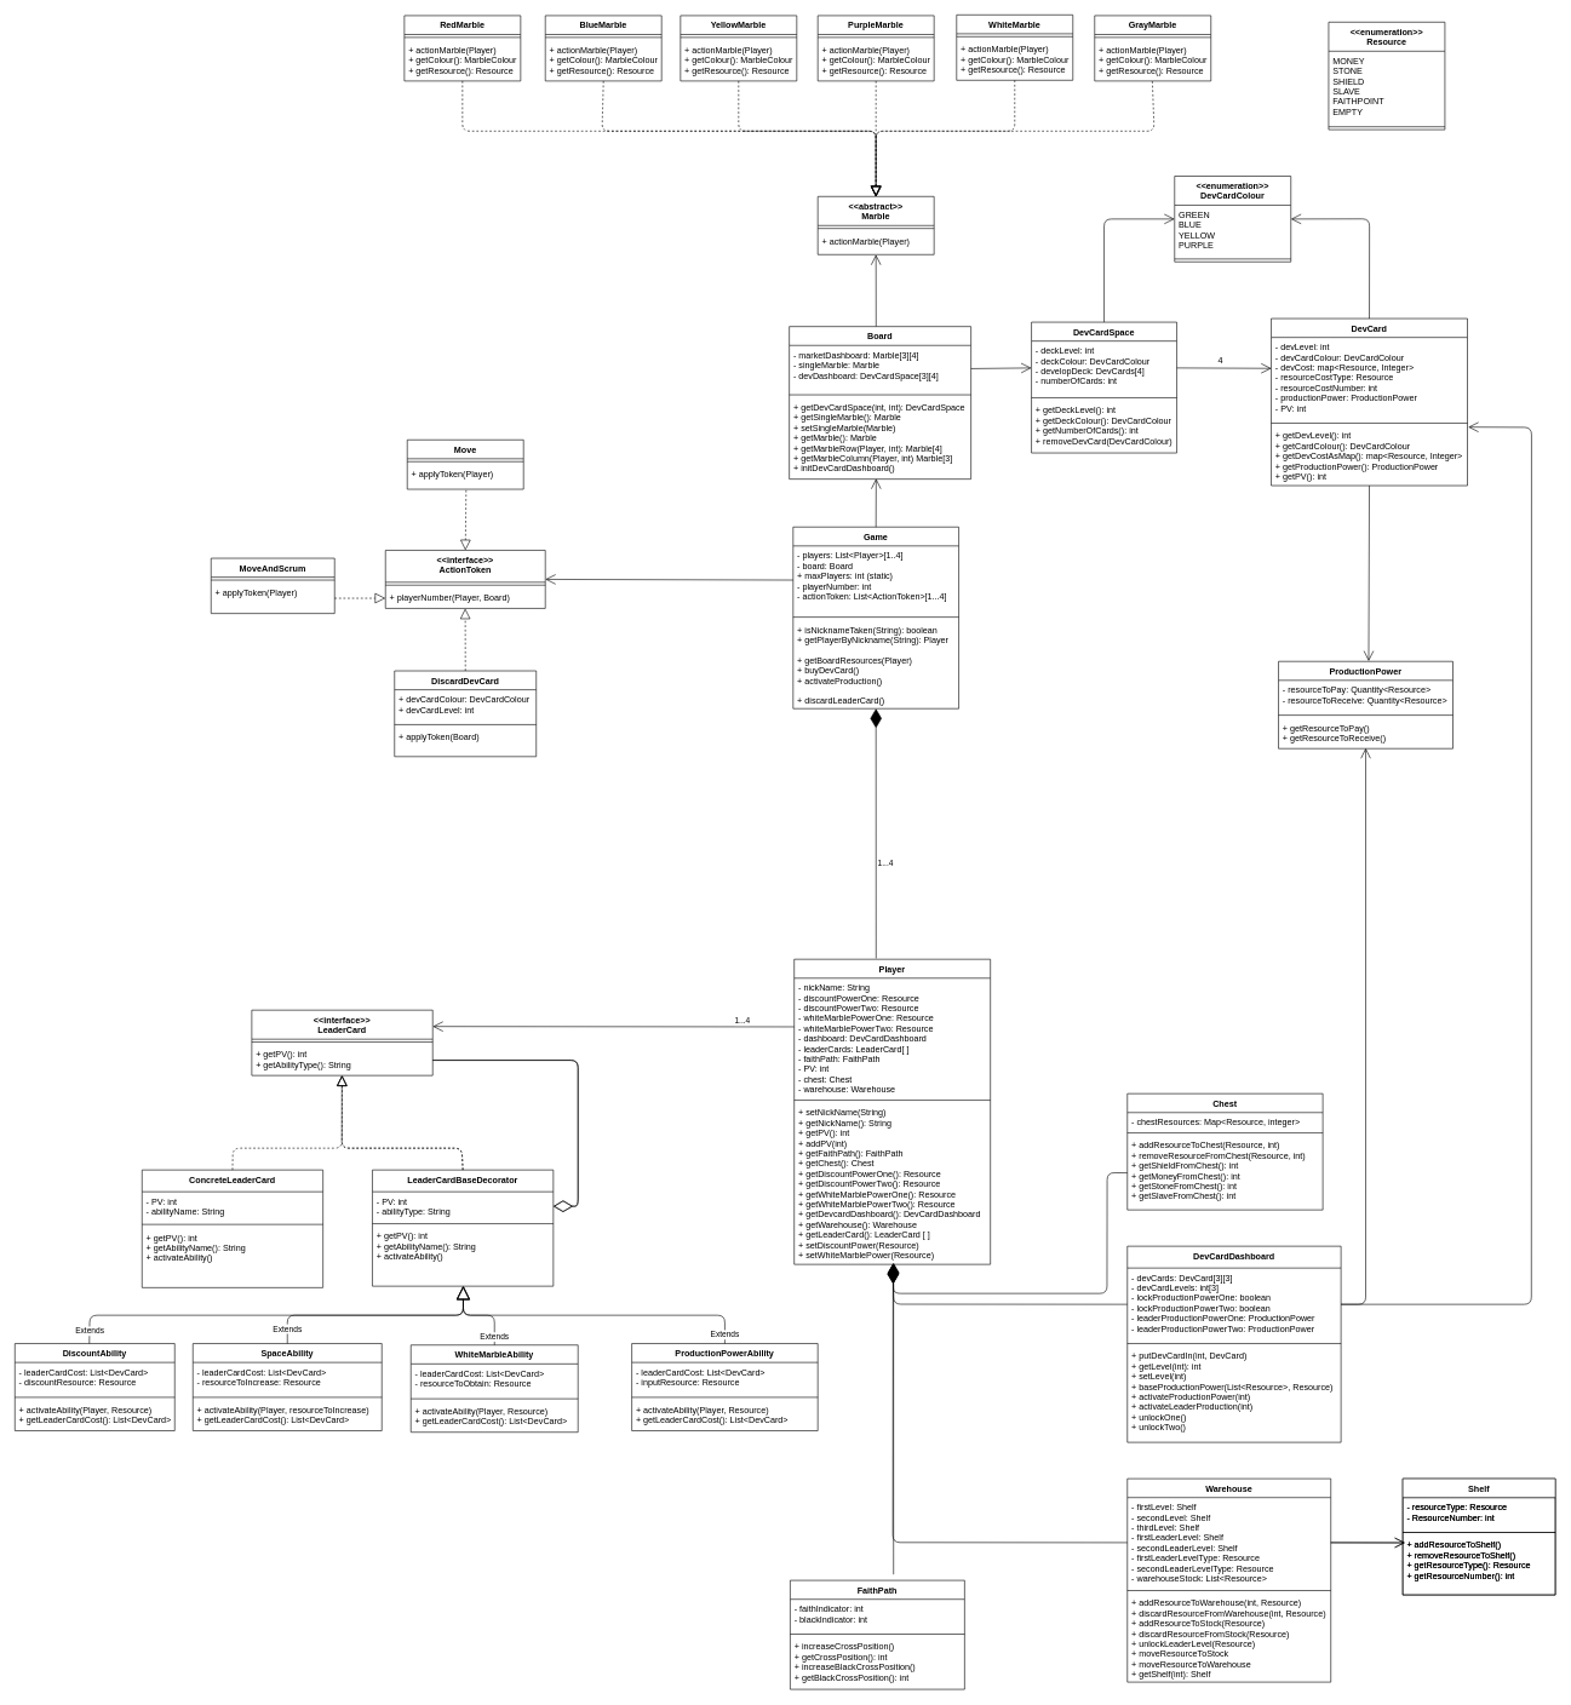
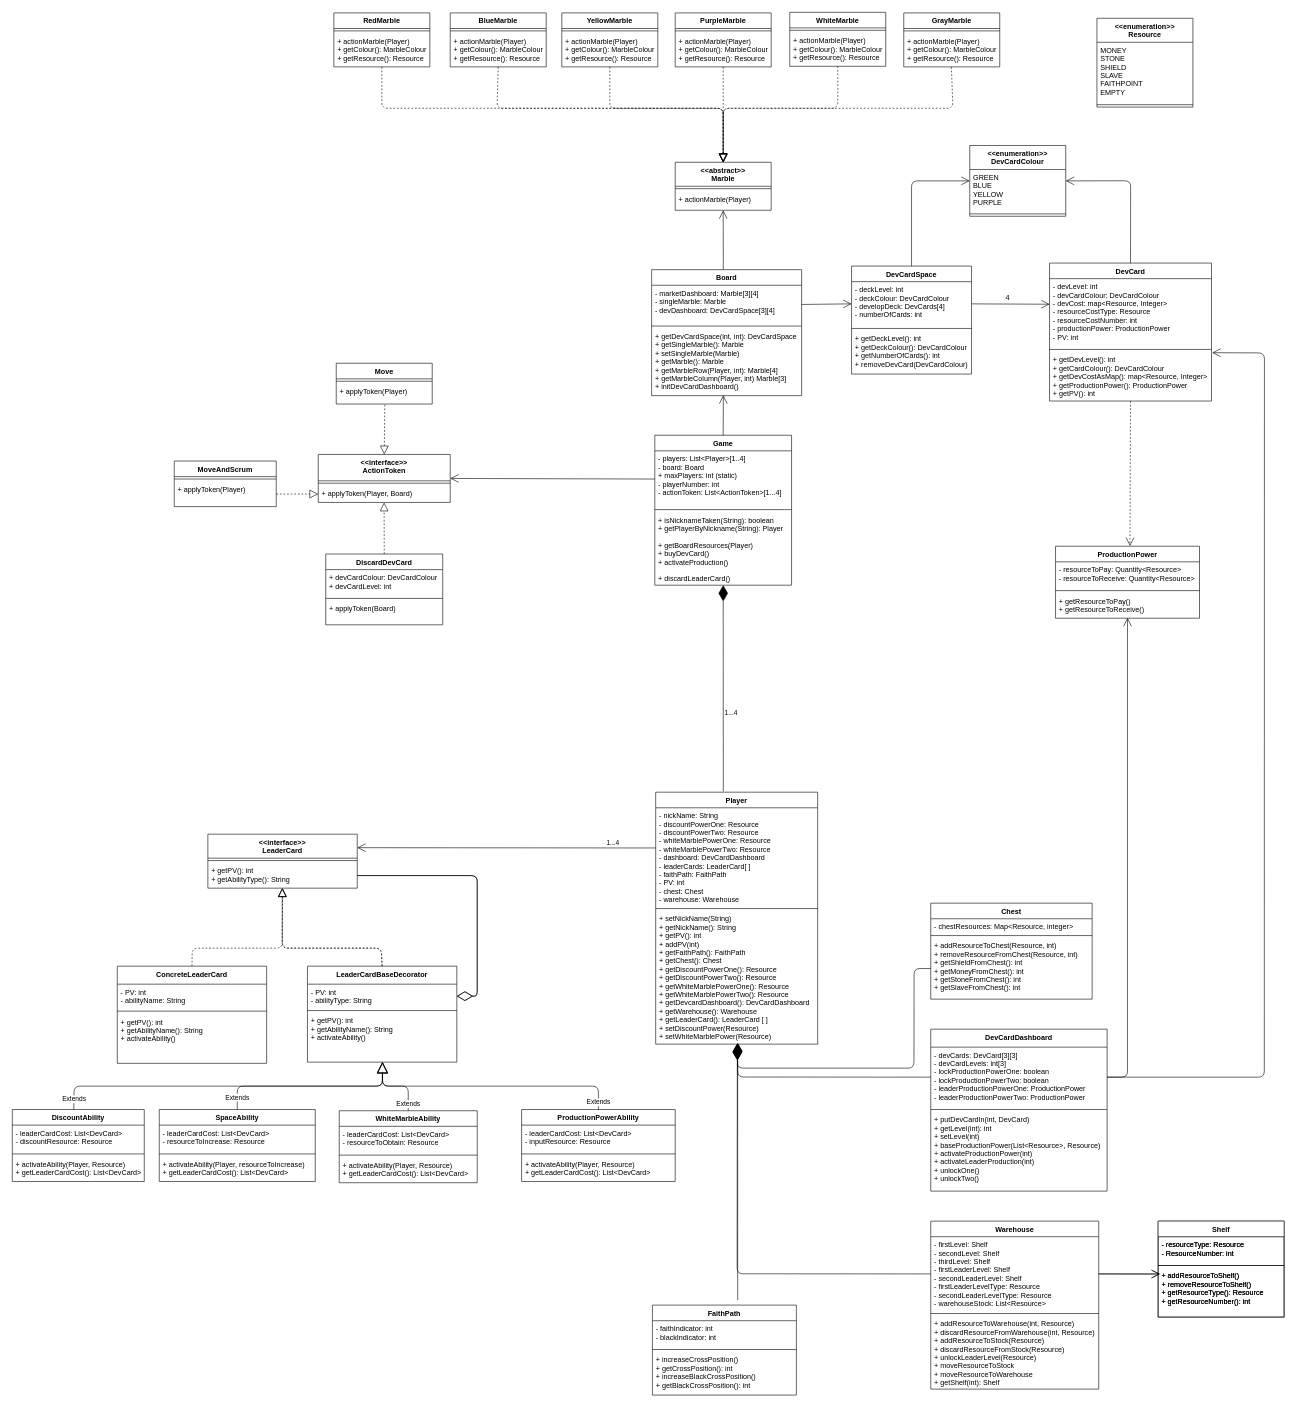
- <mxCell id="42" value="" style="endArrow=open;endFill=1;endSize=12;html=1;exitX=0.5;exitY=1;exitDx=0;exitDy=0;entryX=0.517;entryY=-0.003;entryDx=0;entryDy=0;entryPerimeter=0;" parent="1" source="21" target="38" edge="1"><mxGeometry width="160" relative="1" as="geometry"><mxPoint x="1884.2" y="710.8" as="sourcePoint" /><mxPoint x="1893.2" y="906.8" as="targetPoint" /><Array as="points" /></mxGeometry></mxCell>
+ <mxCell id="42" value="" style="endArrow=open;endFill=1;endSize=12;html=1;exitX=0.5;exitY=1;exitDx=0;exitDy=0;entryX=0.517;entryY=-0.003;entryDx=0;entryDy=0;entryPerimeter=0;dashed=1;" parent="1" source="21" target="38" edge="1"><mxGeometry width="160" relative="1" as="geometry"><mxPoint x="1884.2" y="710.8" as="sourcePoint" /><mxPoint x="1893.2" y="906.8" as="targetPoint" /><Array as="points" /></mxGeometry></mxCell>
- <mxCell id="56" value="+ playerNumber(Player, Board)" style="text;strokeColor=none;fillColor=none;align=left;verticalAlign=top;spacingLeft=4;spacingRight=4;overflow=hidden;rotatable=0;points=[[0,0.5],[1,0.5]];portConstraint=eastwest;" parent="54" vertex="1"><mxGeometry y="52" width="220" height="28" as="geometry" /></mxCell>
+ <mxCell id="56" value="+ applyToken(Player, Board)" style="text;strokeColor=none;fillColor=none;align=left;verticalAlign=top;spacingLeft=4;spacingRight=4;overflow=hidden;rotatable=0;points=[[0,0.5],[1,0.5]];portConstraint=eastwest;" parent="54" vertex="1"><mxGeometry y="52" width="220" height="28" as="geometry" /></mxCell>
